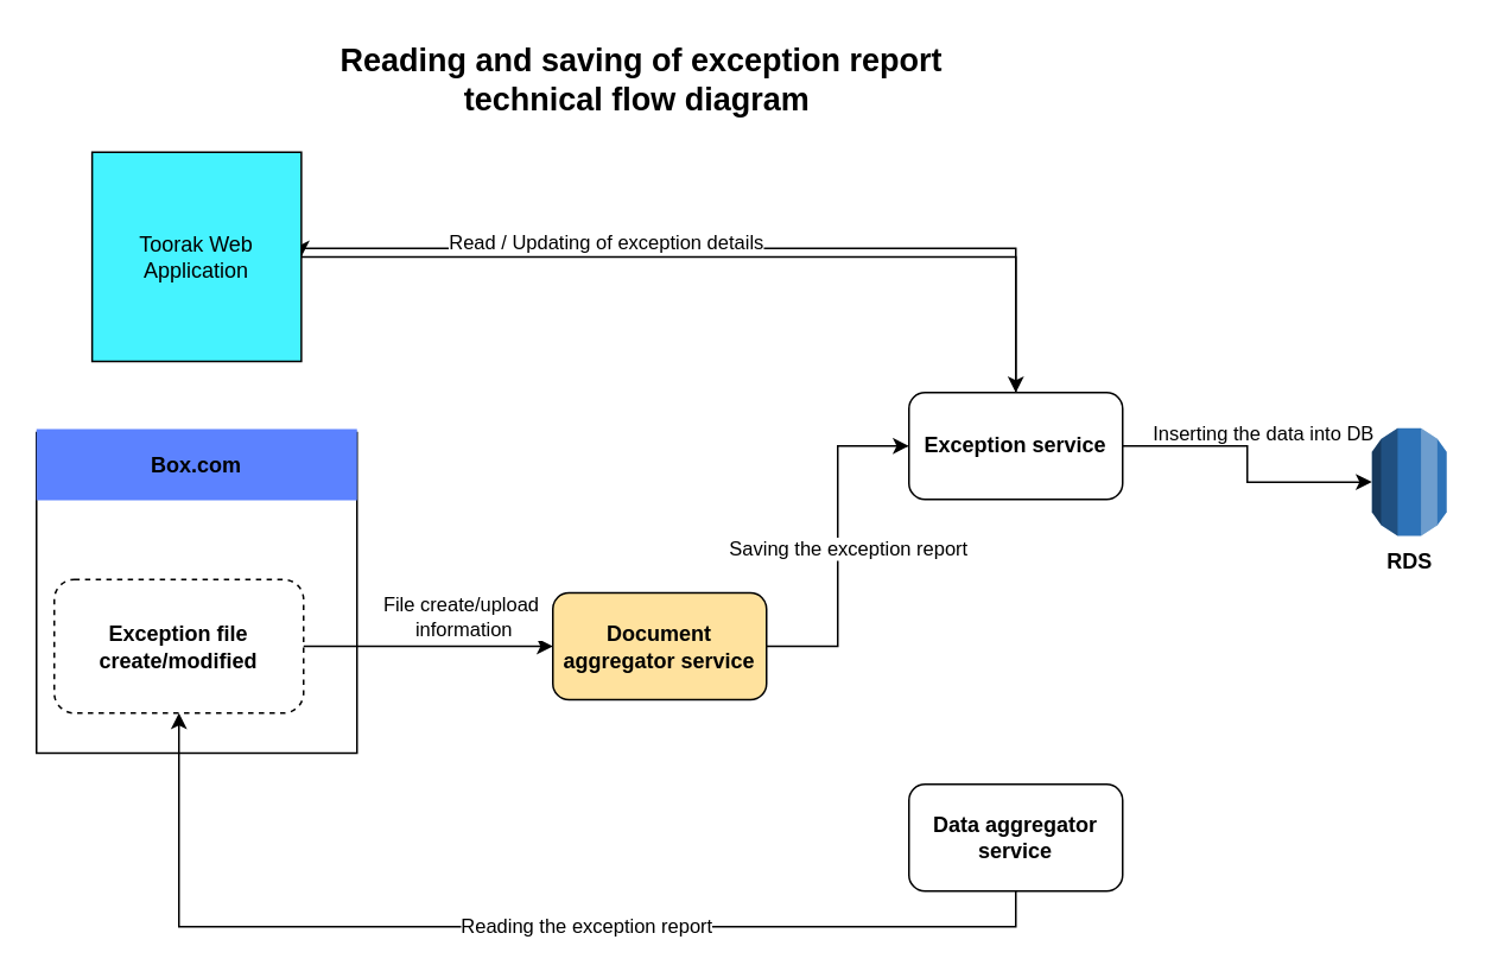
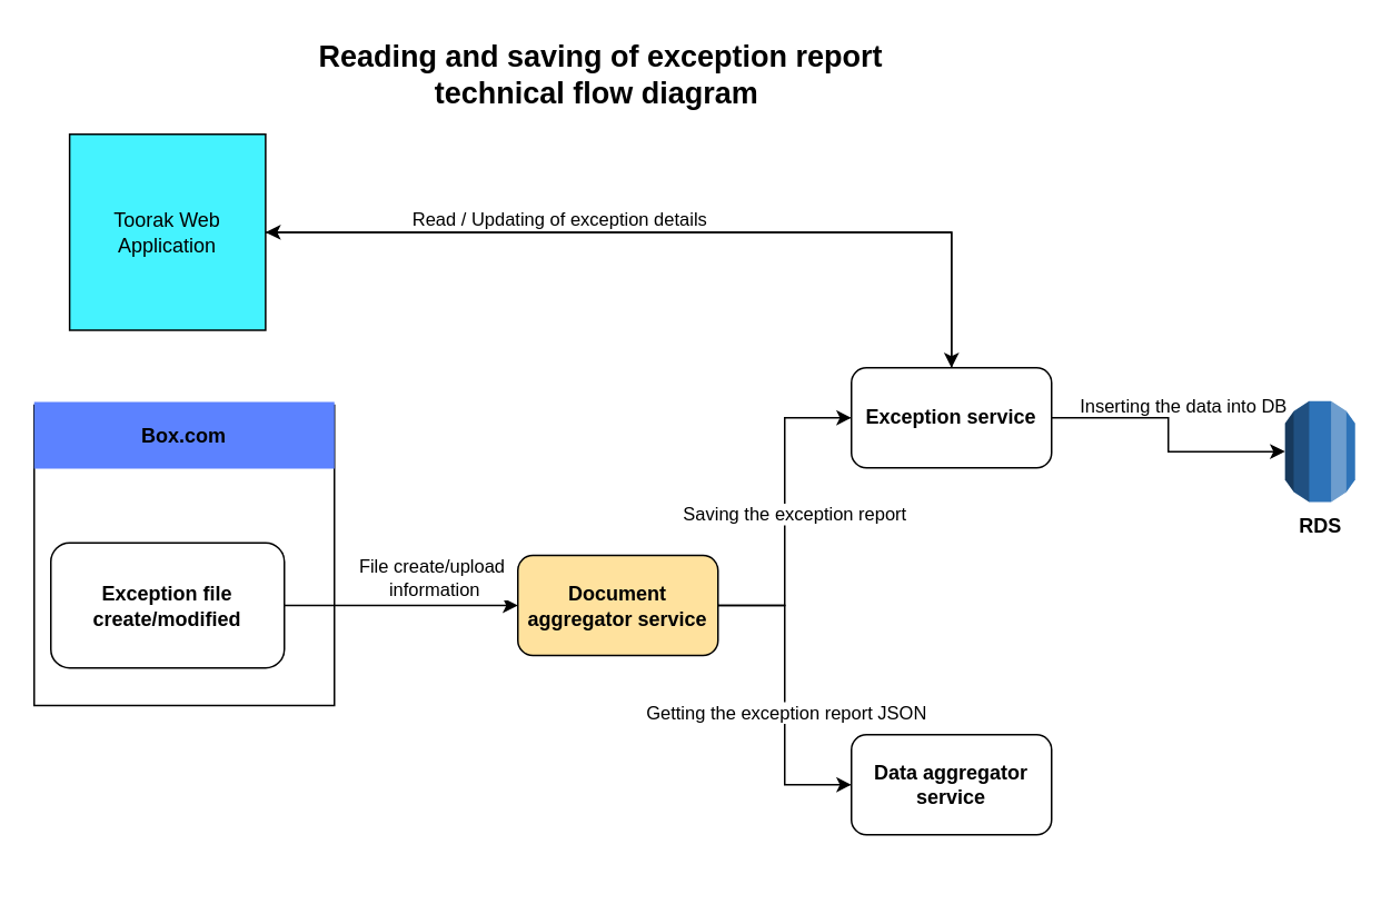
- <mxCell id="24" value="Toorak Web Application" style="whiteSpace=wrap;html=1;aspect=fixed;fillColor=#45F3FF;" vertex="1" parent="1"><mxGeometry x="51.25" y="85" width="117.5" height="117.5" as="geometry" /></mxCell>
+ <mxCell id="24" value="Toorak Web Application" style="whiteSpace=wrap;html=1;aspect=fixed;fillColor=#45F3FF;" vertex="1" parent="1"><mxGeometry x="41.25" y="80" width="117.5" height="117.5" as="geometry" /></mxCell>
- <mxCell id="3" value="&lt;b&gt;Exception file create/modified&lt;/b&gt;" style="rounded=1;whiteSpace=wrap;html=1;dashed=1;" parent="1" vertex="1"><mxGeometry x="30" y="325" width="140" height="75" as="geometry" /></mxCell>
+ <mxCell id="3" value="&lt;b&gt;Exception file create/modified&lt;/b&gt;" style="rounded=1;whiteSpace=wrap;html=1;" parent="1" vertex="1"><mxGeometry x="30" y="325" width="140" height="75" as="geometry" /></mxCell>
+ <mxCell id="6" style="edgeStyle=orthogonalEdgeStyle;rounded=0;orthogonalLoop=1;jettySize=auto;html=1;entryX=0;entryY=0.5;entryDx=0;entryDy=0;" parent="1" source="8" target="15" edge="1"><mxGeometry relative="1" as="geometry" /></mxCell>
+ <mxCell id="7" value="Getting the exception report JSON" style="edgeLabel;html=1;align=center;verticalAlign=middle;resizable=0;points=[];" parent="6" vertex="1" connectable="0"><mxGeometry x="0.108" relative="1" as="geometry"><mxPoint as="offset" /></mxGeometry></mxCell>
- <mxCell id="13" style="edgeStyle=orthogonalEdgeStyle;rounded=0;orthogonalLoop=1;jettySize=auto;html=1;entryX=0.5;entryY=1;entryDx=0;entryDy=0;exitX=0.5;exitY=1;exitDx=0;exitDy=0;" parent="1" source="15" target="3" edge="1"><mxGeometry relative="1" as="geometry"><Array as="points"><mxPoint x="570" y="520" /><mxPoint x="100" y="520" /></Array></mxGeometry></mxCell>
- <mxCell id="14" value="Reading the exception report" style="edgeLabel;html=1;align=center;verticalAlign=middle;resizable=0;points=[];" parent="13" vertex="1" connectable="0"><mxGeometry x="-0.142" y="-1" relative="1" as="geometry"><mxPoint as="offset" /></mxGeometry></mxCell>
